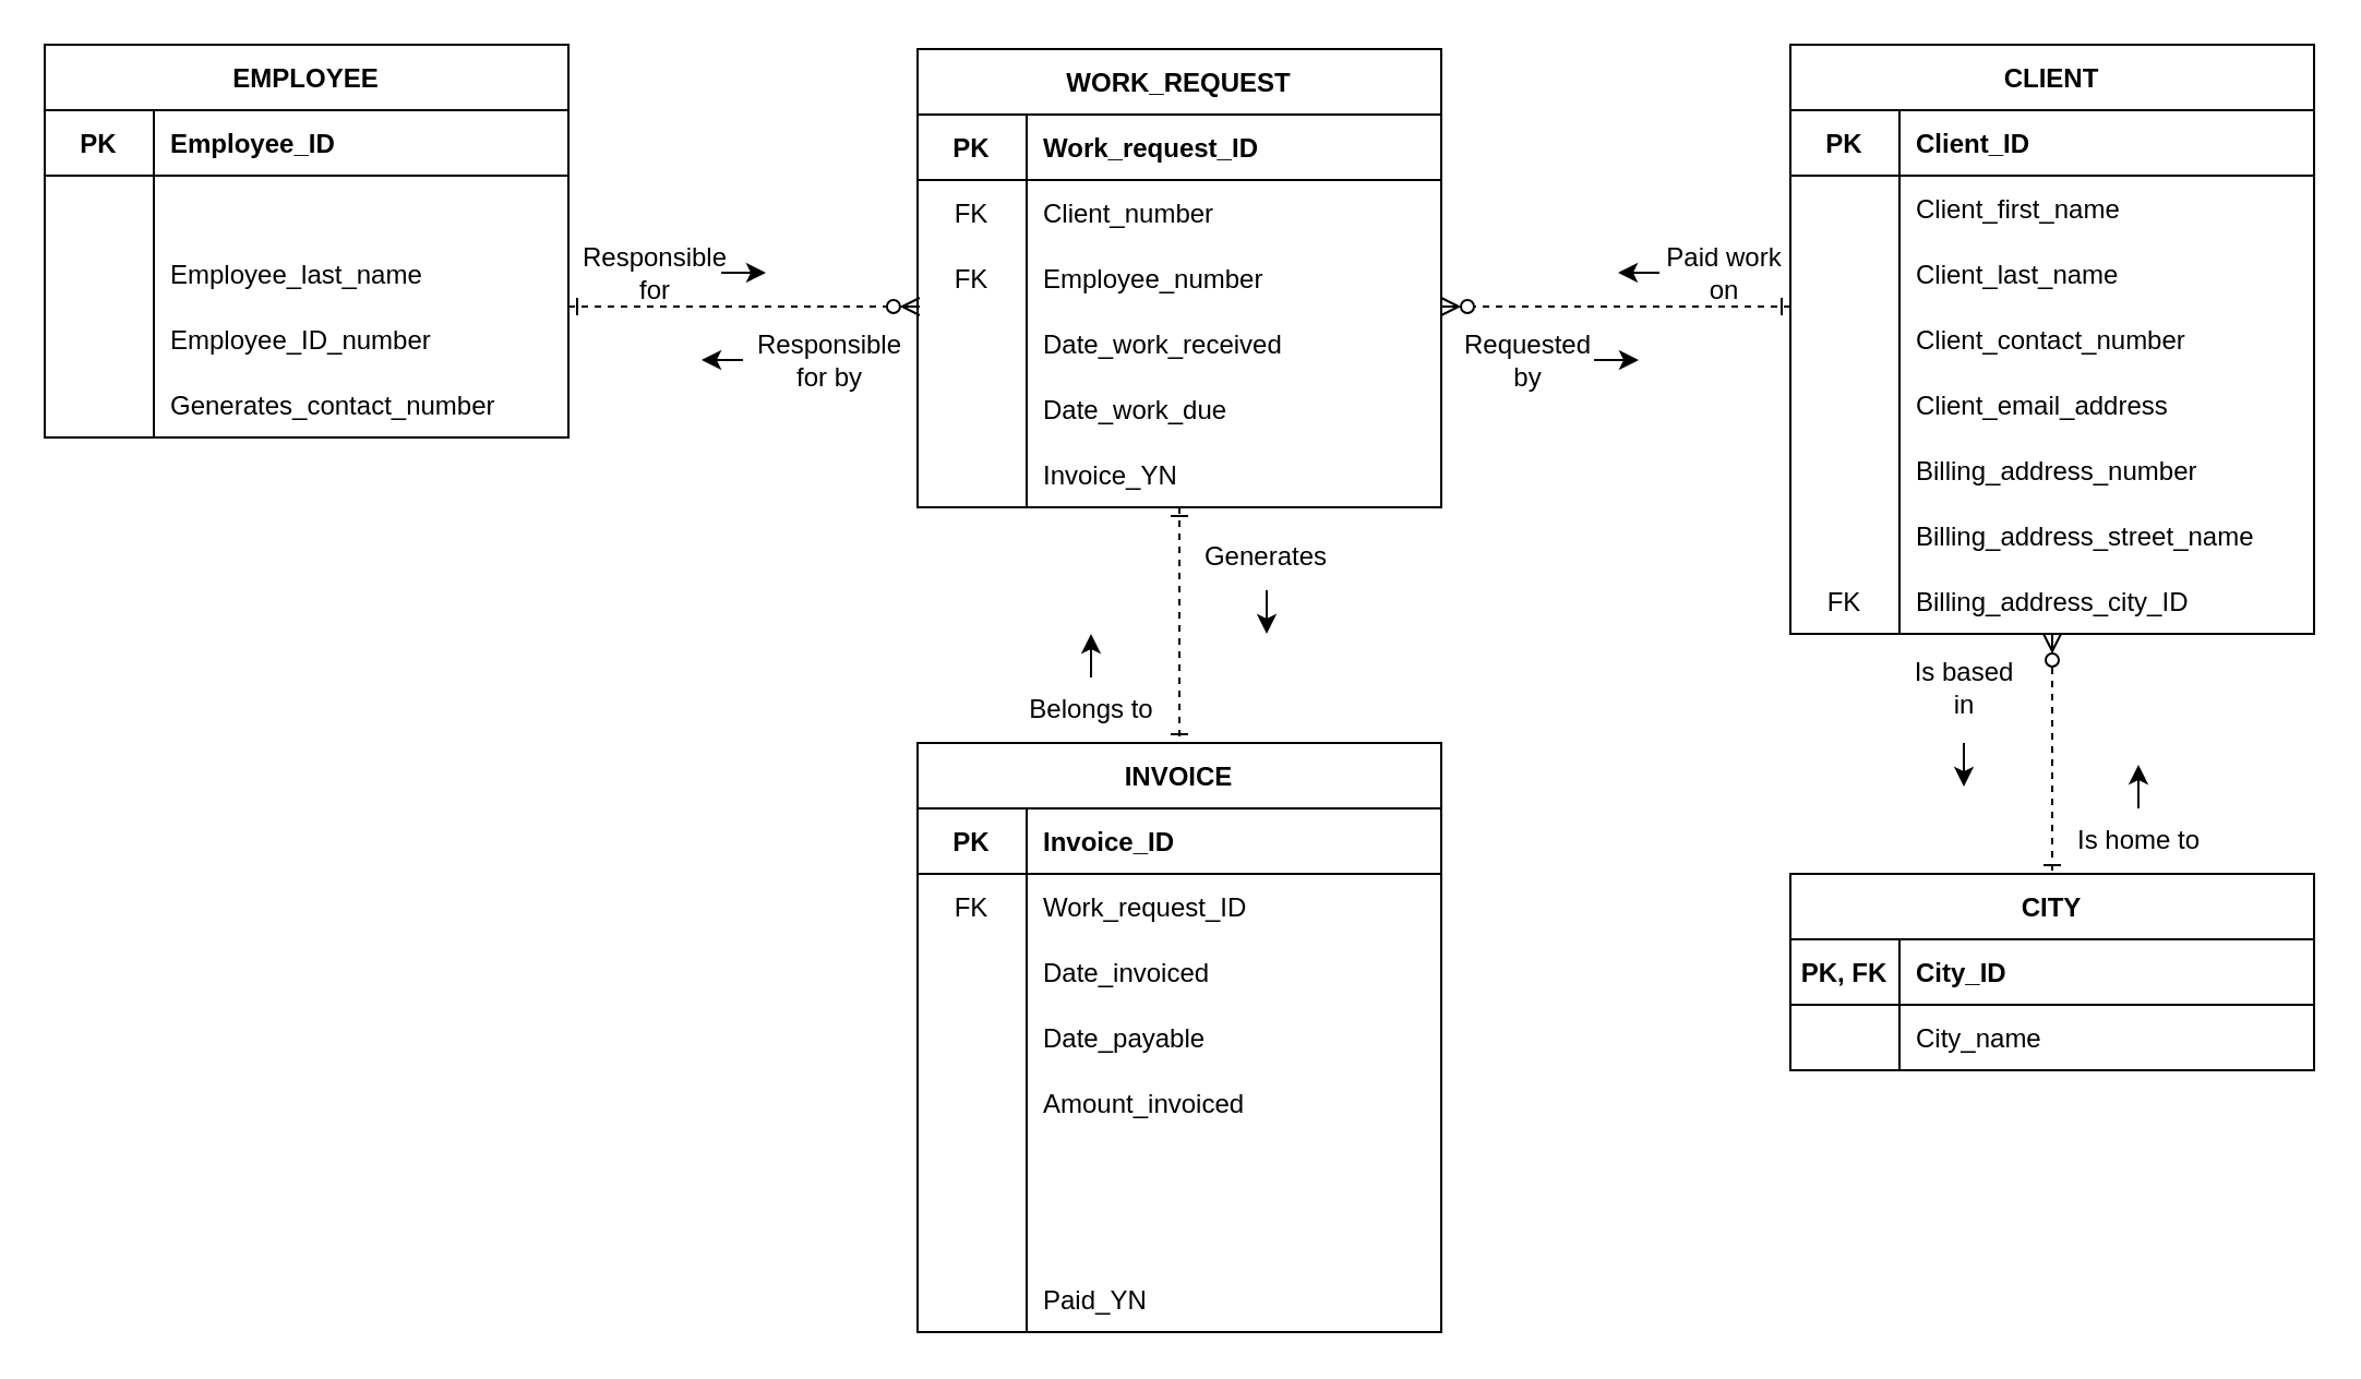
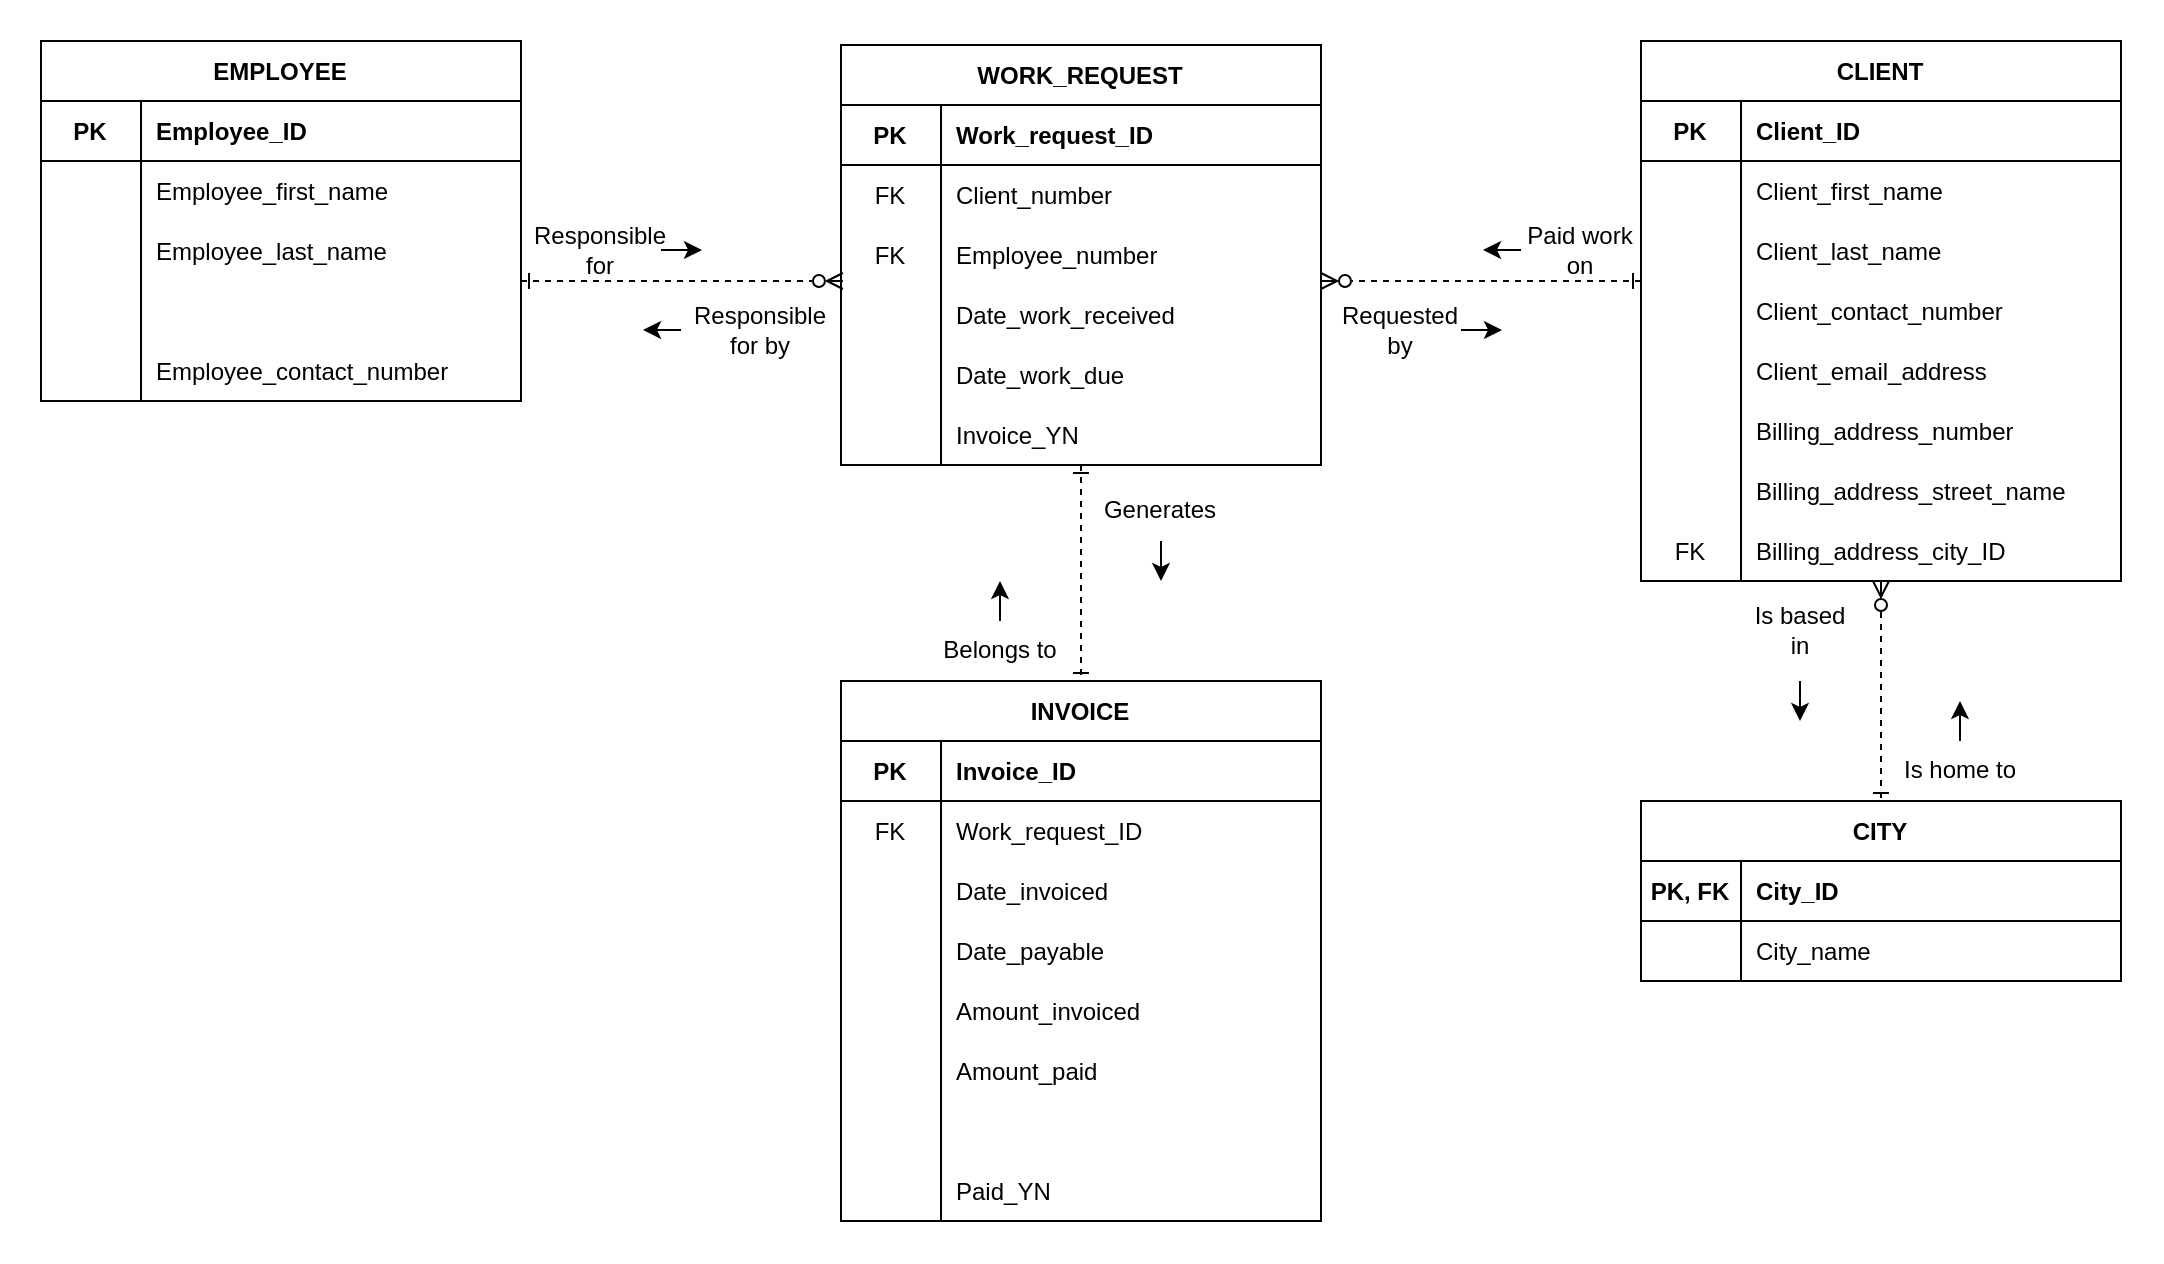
+ <mxCell id="52" value="Employee_first_name" style="shape=partialRectangle;overflow=hidden;connectable=0;fillColor=none;top=0;left=0;bottom=0;right=0;align=left;spacingLeft=6;" parent="50" vertex="1"><mxGeometry x="50" width="190" height="30" as="geometry"><mxRectangle width="190" height="30" as="alternateBounds" /></mxGeometry></mxCell>
- <mxCell id="58" value="Employee_ID_number" style="shape=partialRectangle;overflow=hidden;connectable=0;fillColor=none;top=0;left=0;bottom=0;right=0;align=left;spacingLeft=6;" parent="56" vertex="1"><mxGeometry x="50" width="190" height="30" as="geometry"><mxRectangle width="190" height="30" as="alternateBounds" /></mxGeometry></mxCell>
- <mxCell id="61" value="Generates_contact_number" style="shape=partialRectangle;overflow=hidden;connectable=0;fillColor=none;top=0;left=0;bottom=0;right=0;align=left;spacingLeft=6;" parent="59" vertex="1"><mxGeometry x="50" width="190" height="30" as="geometry"><mxRectangle width="190" height="30" as="alternateBounds" /></mxGeometry></mxCell>
+ <mxCell id="61" value="Employee_contact_number" style="shape=partialRectangle;overflow=hidden;connectable=0;fillColor=none;top=0;left=0;bottom=0;right=0;align=left;spacingLeft=6;" parent="59" vertex="1"><mxGeometry x="50" width="190" height="30" as="geometry"><mxRectangle width="190" height="30" as="alternateBounds" /></mxGeometry></mxCell>
+ <mxCell id="82" value="Amount_paid" style="shape=partialRectangle;overflow=hidden;connectable=0;fillColor=none;top=0;left=0;bottom=0;right=0;align=left;spacingLeft=6;" parent="80" vertex="1"><mxGeometry x="50" width="190" height="30" as="geometry"><mxRectangle width="190" height="30" as="alternateBounds" /></mxGeometry></mxCell>
